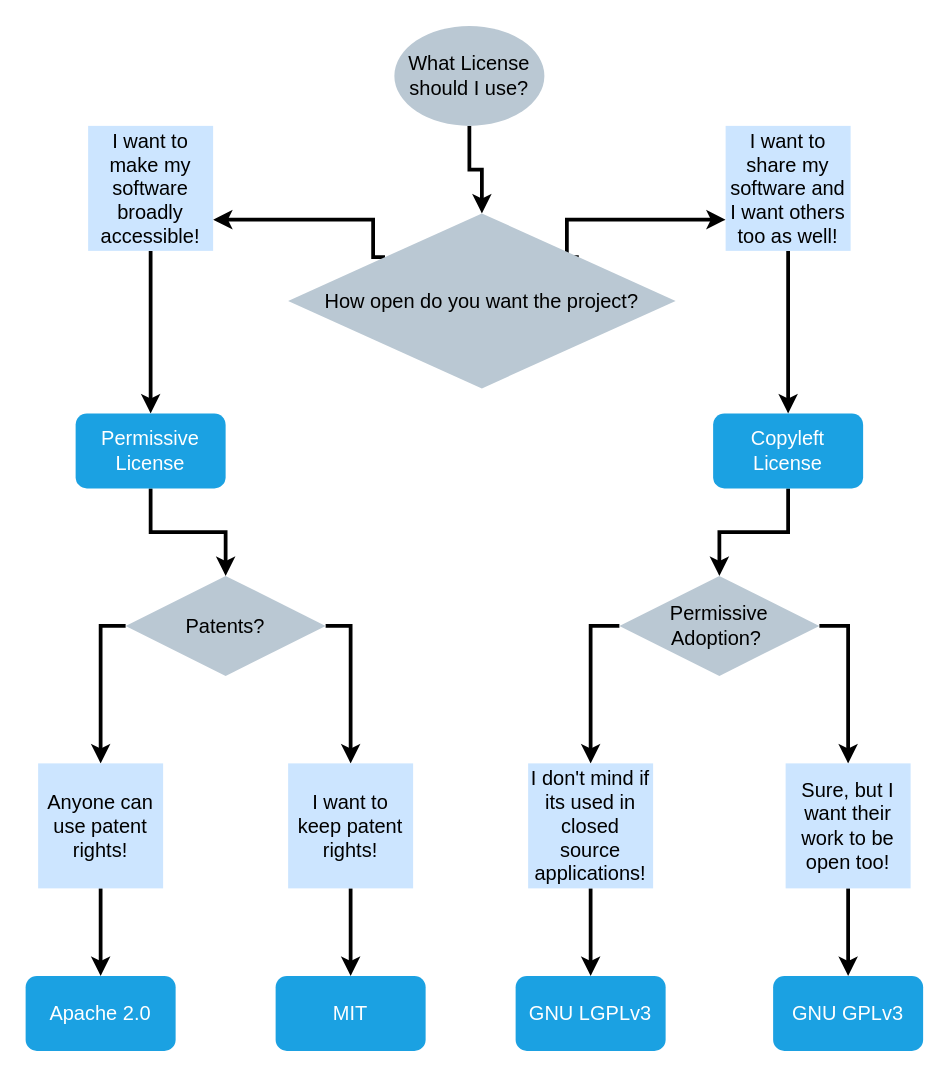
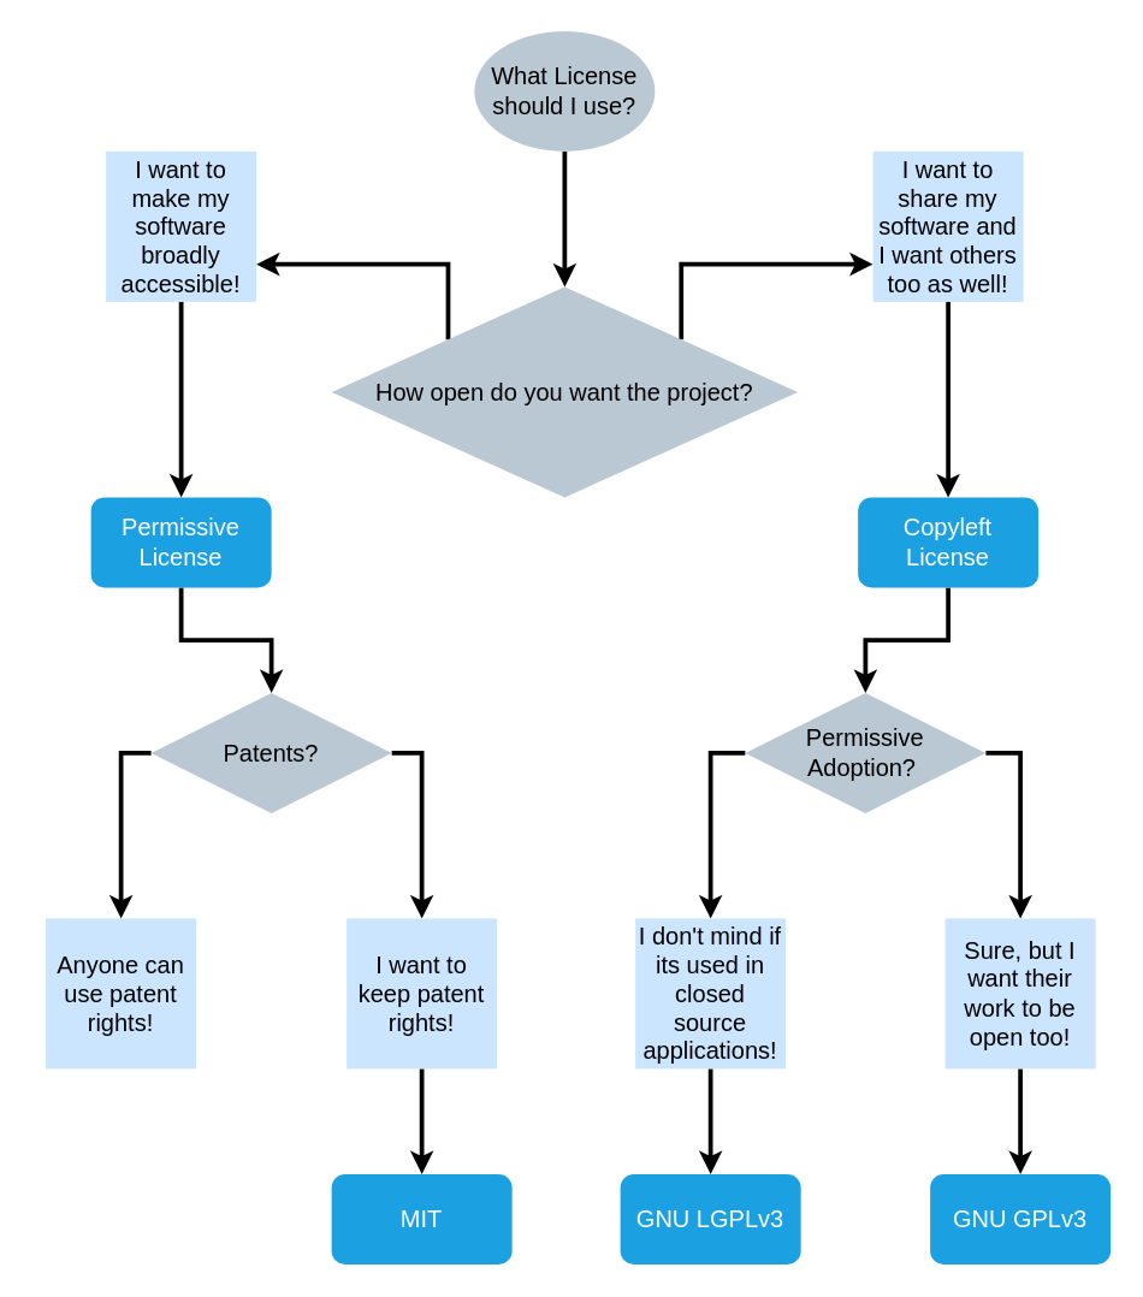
- <mxCell id="6" value="How open do you want the project?" style="rhombus;whiteSpace=wrap;html=1;fontSize=16;fillColor=#bac8d3;strokeColor=none;" vertex="1" parent="1"><mxGeometry x="230" y="170" width="310" height="140" as="geometry" /></mxCell>
+ <mxCell id="6" value="How open do you want the project?" style="rhombus;whiteSpace=wrap;html=1;fontSize=16;fillColor=#bac8d3;strokeColor=none;" vertex="1" parent="1"><mxGeometry x="220" y="190" width="310" height="140" as="geometry" /></mxCell>
- <mxCell id="27" style="edgeStyle=orthogonalEdgeStyle;rounded=0;orthogonalLoop=1;jettySize=auto;html=1;exitX=0.5;exitY=1;exitDx=0;exitDy=0;fontSize=16;strokeWidth=3;" edge="1" parent="1" source="28" target="29"><mxGeometry relative="1" as="geometry" /></mxCell>
- <mxCell id="29" value="Apache 2.0" style="rounded=1;whiteSpace=wrap;html=1;fontSize=16;fillColor=#1ba1e2;strokeColor=none;fontColor=#ffffff;" vertex="1" parent="1"><mxGeometry x="20" y="780" width="120" height="60" as="geometry" /></mxCell>
